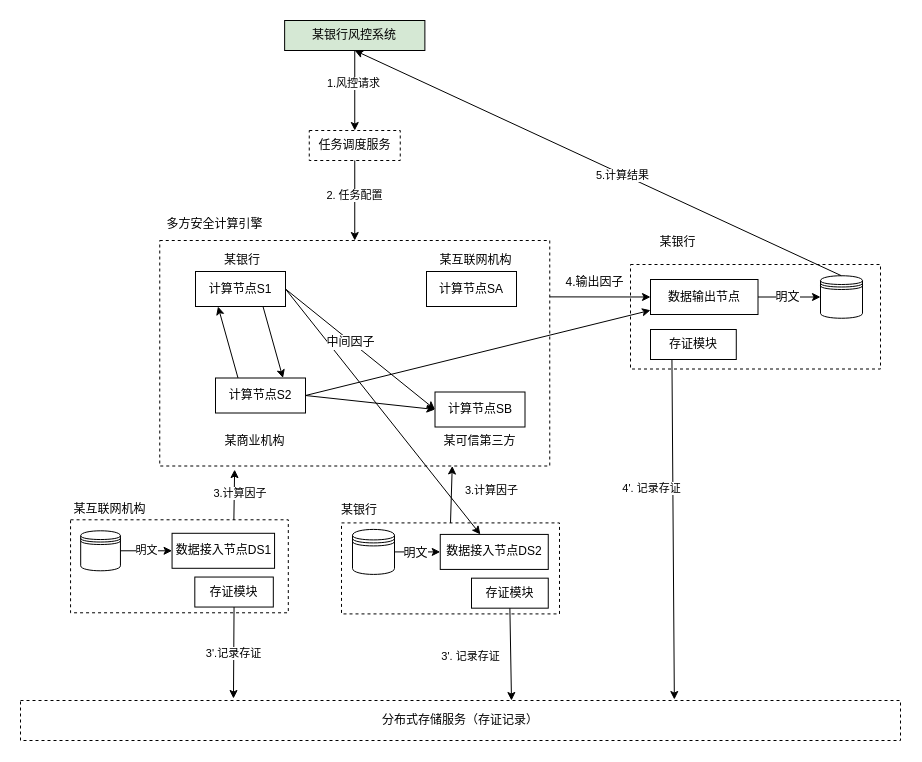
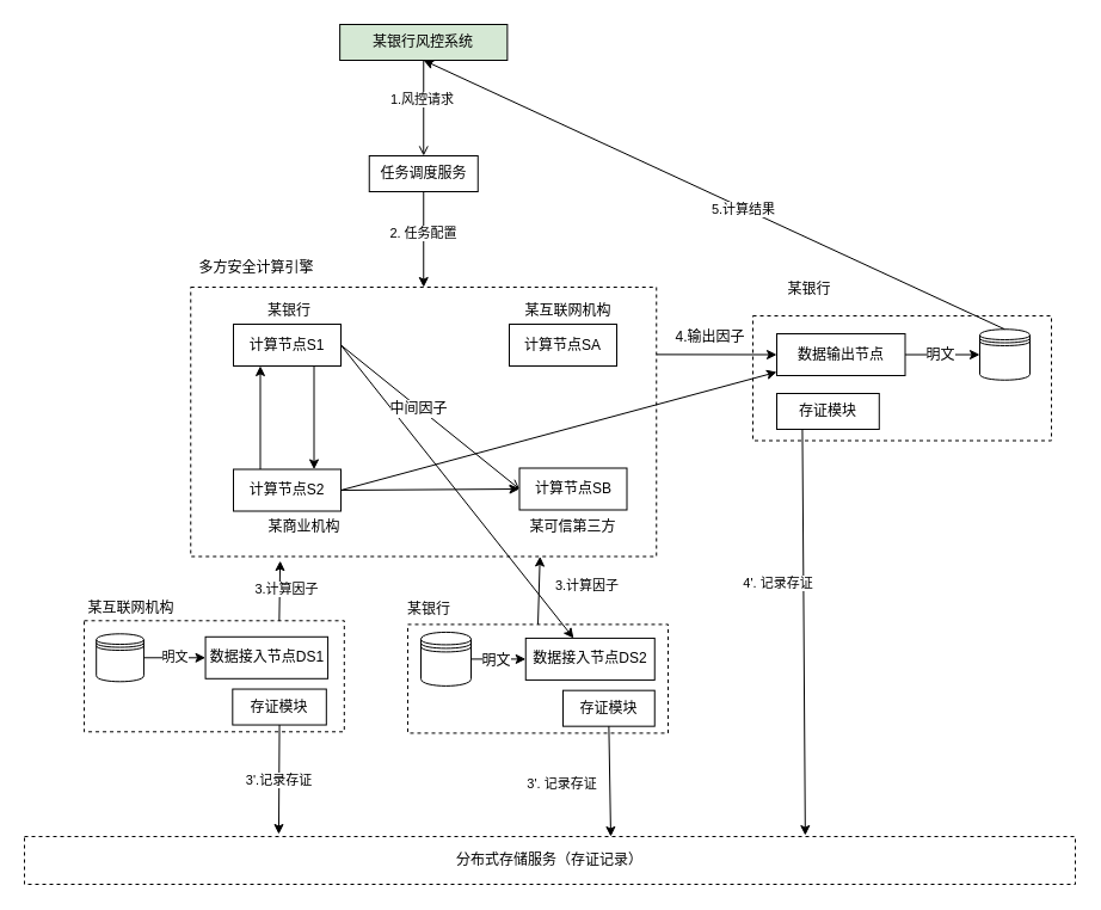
- <mxCell id="53" value="" style="endArrow=classic;html=1;entryX=0.5;entryY=0;entryDx=0;entryDy=0;exitX=0.5;exitY=1;exitDx=0;exitDy=0;" parent="1" source="52" target="7" edge="1"><mxGeometry width="50" height="50" relative="1" as="geometry"><mxPoint x="297.625" y="60" as="sourcePoint" /><mxPoint x="364.25" y="140" as="targetPoint" /></mxGeometry></mxCell>
+ <mxCell id="53" value="" style="endArrow=open;html=1;entryX=0.5;entryY=0;entryDx=0;entryDy=0;exitX=0.5;exitY=1;exitDx=0;exitDy=0;" parent="1" source="52" target="7" edge="1"><mxGeometry width="50" height="50" relative="1" as="geometry"><mxPoint x="297.625" y="60" as="sourcePoint" /><mxPoint x="364.25" y="140" as="targetPoint" /></mxGeometry></mxCell>
- <mxCell id="7" value="任务调度服务" style="rounded=0;whiteSpace=wrap;html=1;dashed=1;" parent="1" vertex="1"><mxGeometry x="308.75" y="130" width="91" height="30" as="geometry" /></mxCell>
+ <mxCell id="7" value="任务调度服务" style="rounded=0;whiteSpace=wrap;html=1;" parent="1" vertex="1"><mxGeometry x="308.75" y="130" width="91" height="30" as="geometry" /></mxCell>
- <mxCell id="13" value="计算节点S2" style="rounded=0;whiteSpace=wrap;html=1;fillColor=none;" parent="1" vertex="1"><mxGeometry x="215" y="377.5" width="90" height="35" as="geometry" /></mxCell>
+ <mxCell id="13" value="计算节点S2" style="rounded=0;whiteSpace=wrap;html=1;fillColor=none;" parent="1" vertex="1"><mxGeometry x="195" y="392.5" width="90" height="35" as="geometry" /></mxCell>
- <mxCell id="20" value="" style="endArrow=classic;html=1;exitX=1;exitY=0.5;exitDx=0;exitDy=0;entryX=0;entryY=0.5;entryDx=0;entryDy=0;" parent="1" source="11" target="14" edge="1"><mxGeometry width="50" height="50" relative="1" as="geometry"><mxPoint x="329.25" y="408" as="sourcePoint" /><mxPoint x="409.25" y="334.25" as="targetPoint" /></mxGeometry></mxCell>
+ <mxCell id="20" value="" style="endArrow=open;html=1;exitX=1;exitY=0.5;exitDx=0;exitDy=0;entryX=0;entryY=0.5;entryDx=0;entryDy=0;" parent="1" source="11" target="14" edge="1"><mxGeometry width="50" height="50" relative="1" as="geometry"><mxPoint x="329.25" y="408" as="sourcePoint" /><mxPoint x="409.25" y="334.25" as="targetPoint" /></mxGeometry></mxCell>
